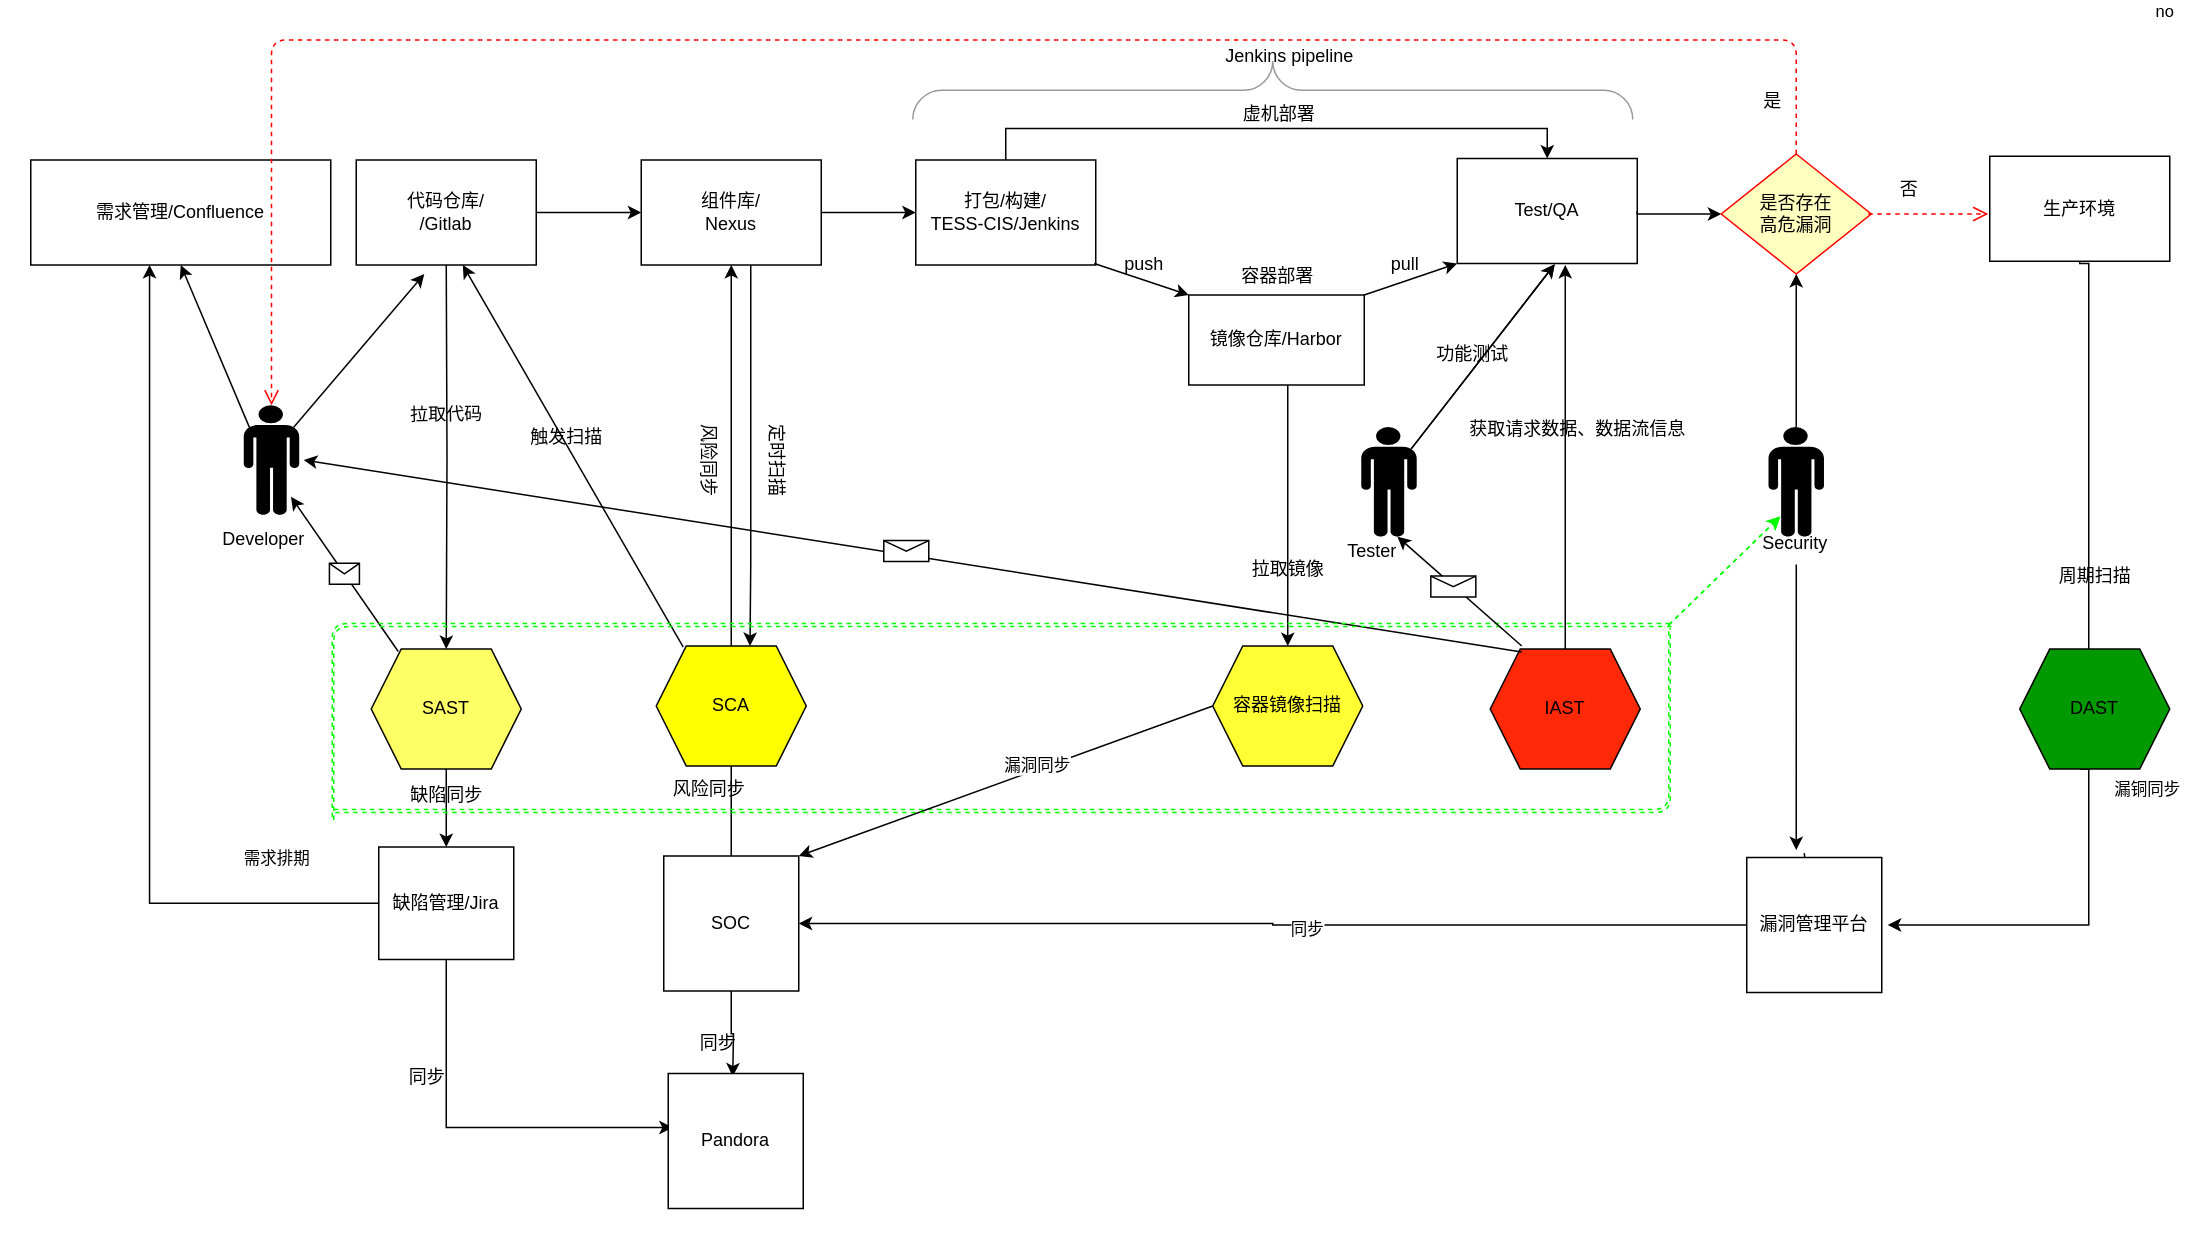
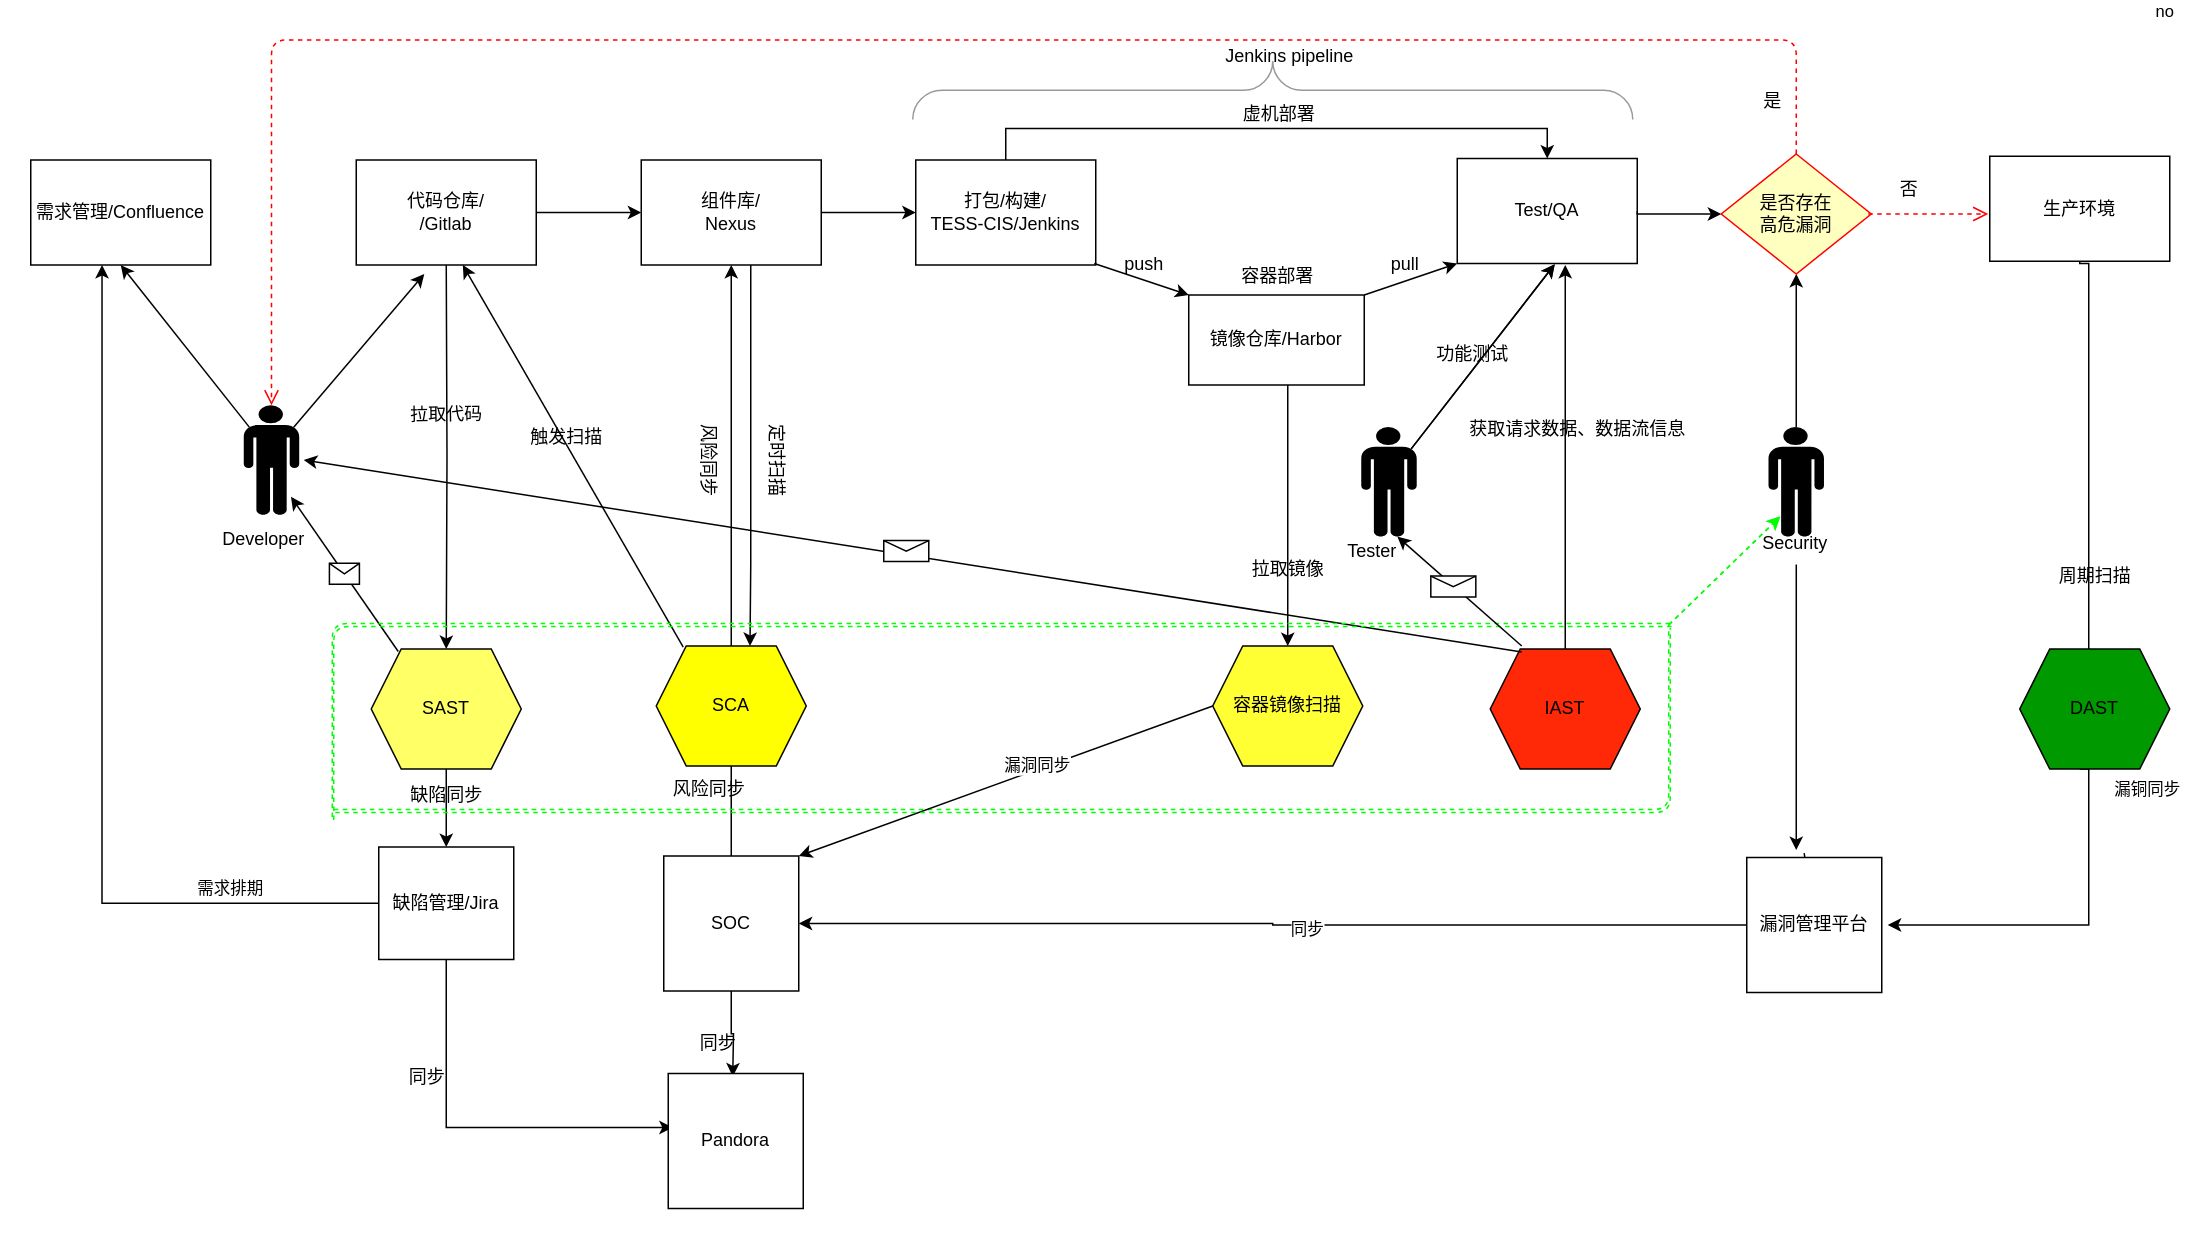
- <mxCell id="2" value="需求管理/Confluence" style="rounded=0;whiteSpace=wrap;html=1;font-weight: 600;" vertex="1" parent="1"><mxGeometry x="20" y="100" width="200" height="70" as="geometry" /></mxCell>
+ <mxCell id="2" value="需求管理/Confluence" style="rounded=0;whiteSpace=wrap;html=1;font-weight: 600;" vertex="1" parent="1"><mxGeometry x="20" y="100" width="120" height="70" as="geometry" /></mxCell>
